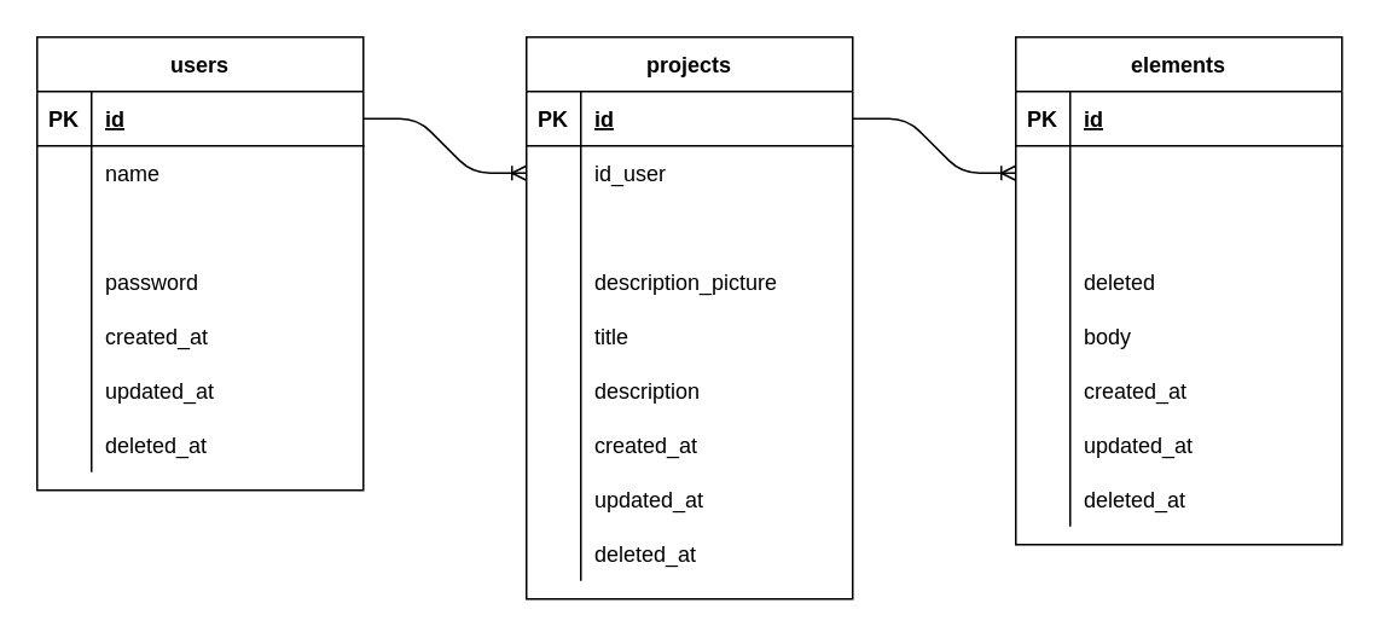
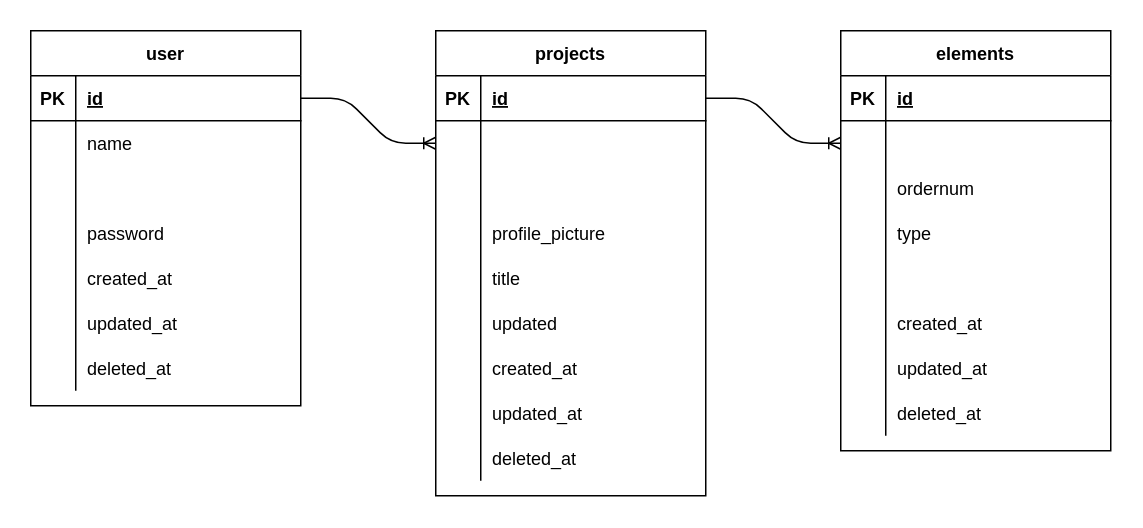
- <mxCell id="2" value="users" style="shape=table;startSize=30;container=1;collapsible=1;childLayout=tableLayout;fixedRows=1;rowLines=0;fontStyle=1;align=center;resizeLast=1;" parent="1" vertex="1"><mxGeometry x="20" y="20" width="180" height="250" as="geometry" /></mxCell>
+ <mxCell id="2" value="user" style="shape=table;startSize=30;container=1;collapsible=1;childLayout=tableLayout;fixedRows=1;rowLines=0;fontStyle=1;align=center;resizeLast=1;" parent="1" vertex="1"><mxGeometry x="20" y="20" width="180" height="250" as="geometry" /></mxCell>
- <mxCell id="31" value="id_user" style="shape=partialRectangle;connectable=0;fillColor=none;top=0;left=0;bottom=0;right=0;align=left;spacingLeft=6;overflow=hidden;" parent="29" vertex="1"><mxGeometry x="30" width="150" height="30" as="geometry" /></mxCell>
+ <mxCell id="60" value="ordernum" style="shape=partialRectangle;connectable=0;fillColor=none;top=0;left=0;bottom=0;right=0;align=left;spacingLeft=6;overflow=hidden;" parent="58" vertex="1"><mxGeometry x="30" width="150" height="30" as="geometry" /></mxCell>
- <mxCell id="36" value="description_picture" style="shape=partialRectangle;connectable=0;fillColor=none;top=0;left=0;bottom=0;right=0;align=left;spacingLeft=6;overflow=hidden;" parent="34" vertex="1"><mxGeometry x="30" width="150" height="30" as="geometry" /></mxCell>
+ <mxCell id="36" value="profile_picture" style="shape=partialRectangle;connectable=0;fillColor=none;top=0;left=0;bottom=0;right=0;align=left;spacingLeft=6;overflow=hidden;" parent="34" vertex="1"><mxGeometry x="30" width="150" height="30" as="geometry" /></mxCell>
- <mxCell id="63" value="deleted" style="shape=partialRectangle;connectable=0;fillColor=none;top=0;left=0;bottom=0;right=0;align=left;spacingLeft=6;overflow=hidden;" parent="61" vertex="1"><mxGeometry x="30" width="150" height="30" as="geometry" /></mxCell>
+ <mxCell id="63" value="type" style="shape=partialRectangle;connectable=0;fillColor=none;top=0;left=0;bottom=0;right=0;align=left;spacingLeft=6;overflow=hidden;" parent="61" vertex="1"><mxGeometry x="30" width="150" height="30" as="geometry" /></mxCell>
- <mxCell id="66" value="body" style="shape=partialRectangle;connectable=0;fillColor=none;top=0;left=0;bottom=0;right=0;align=left;spacingLeft=6;overflow=hidden;" parent="64" vertex="1"><mxGeometry x="30" width="150" height="30" as="geometry" /></mxCell>
- <mxCell id="42" value="description" style="shape=partialRectangle;connectable=0;fillColor=none;top=0;left=0;bottom=0;right=0;align=left;spacingLeft=6;overflow=hidden;" parent="40" vertex="1"><mxGeometry x="30" width="150" height="30" as="geometry" /></mxCell>
+ <mxCell id="42" value="updated" style="shape=partialRectangle;connectable=0;fillColor=none;top=0;left=0;bottom=0;right=0;align=left;spacingLeft=6;overflow=hidden;" parent="40" vertex="1"><mxGeometry x="30" width="150" height="30" as="geometry" /></mxCell>
